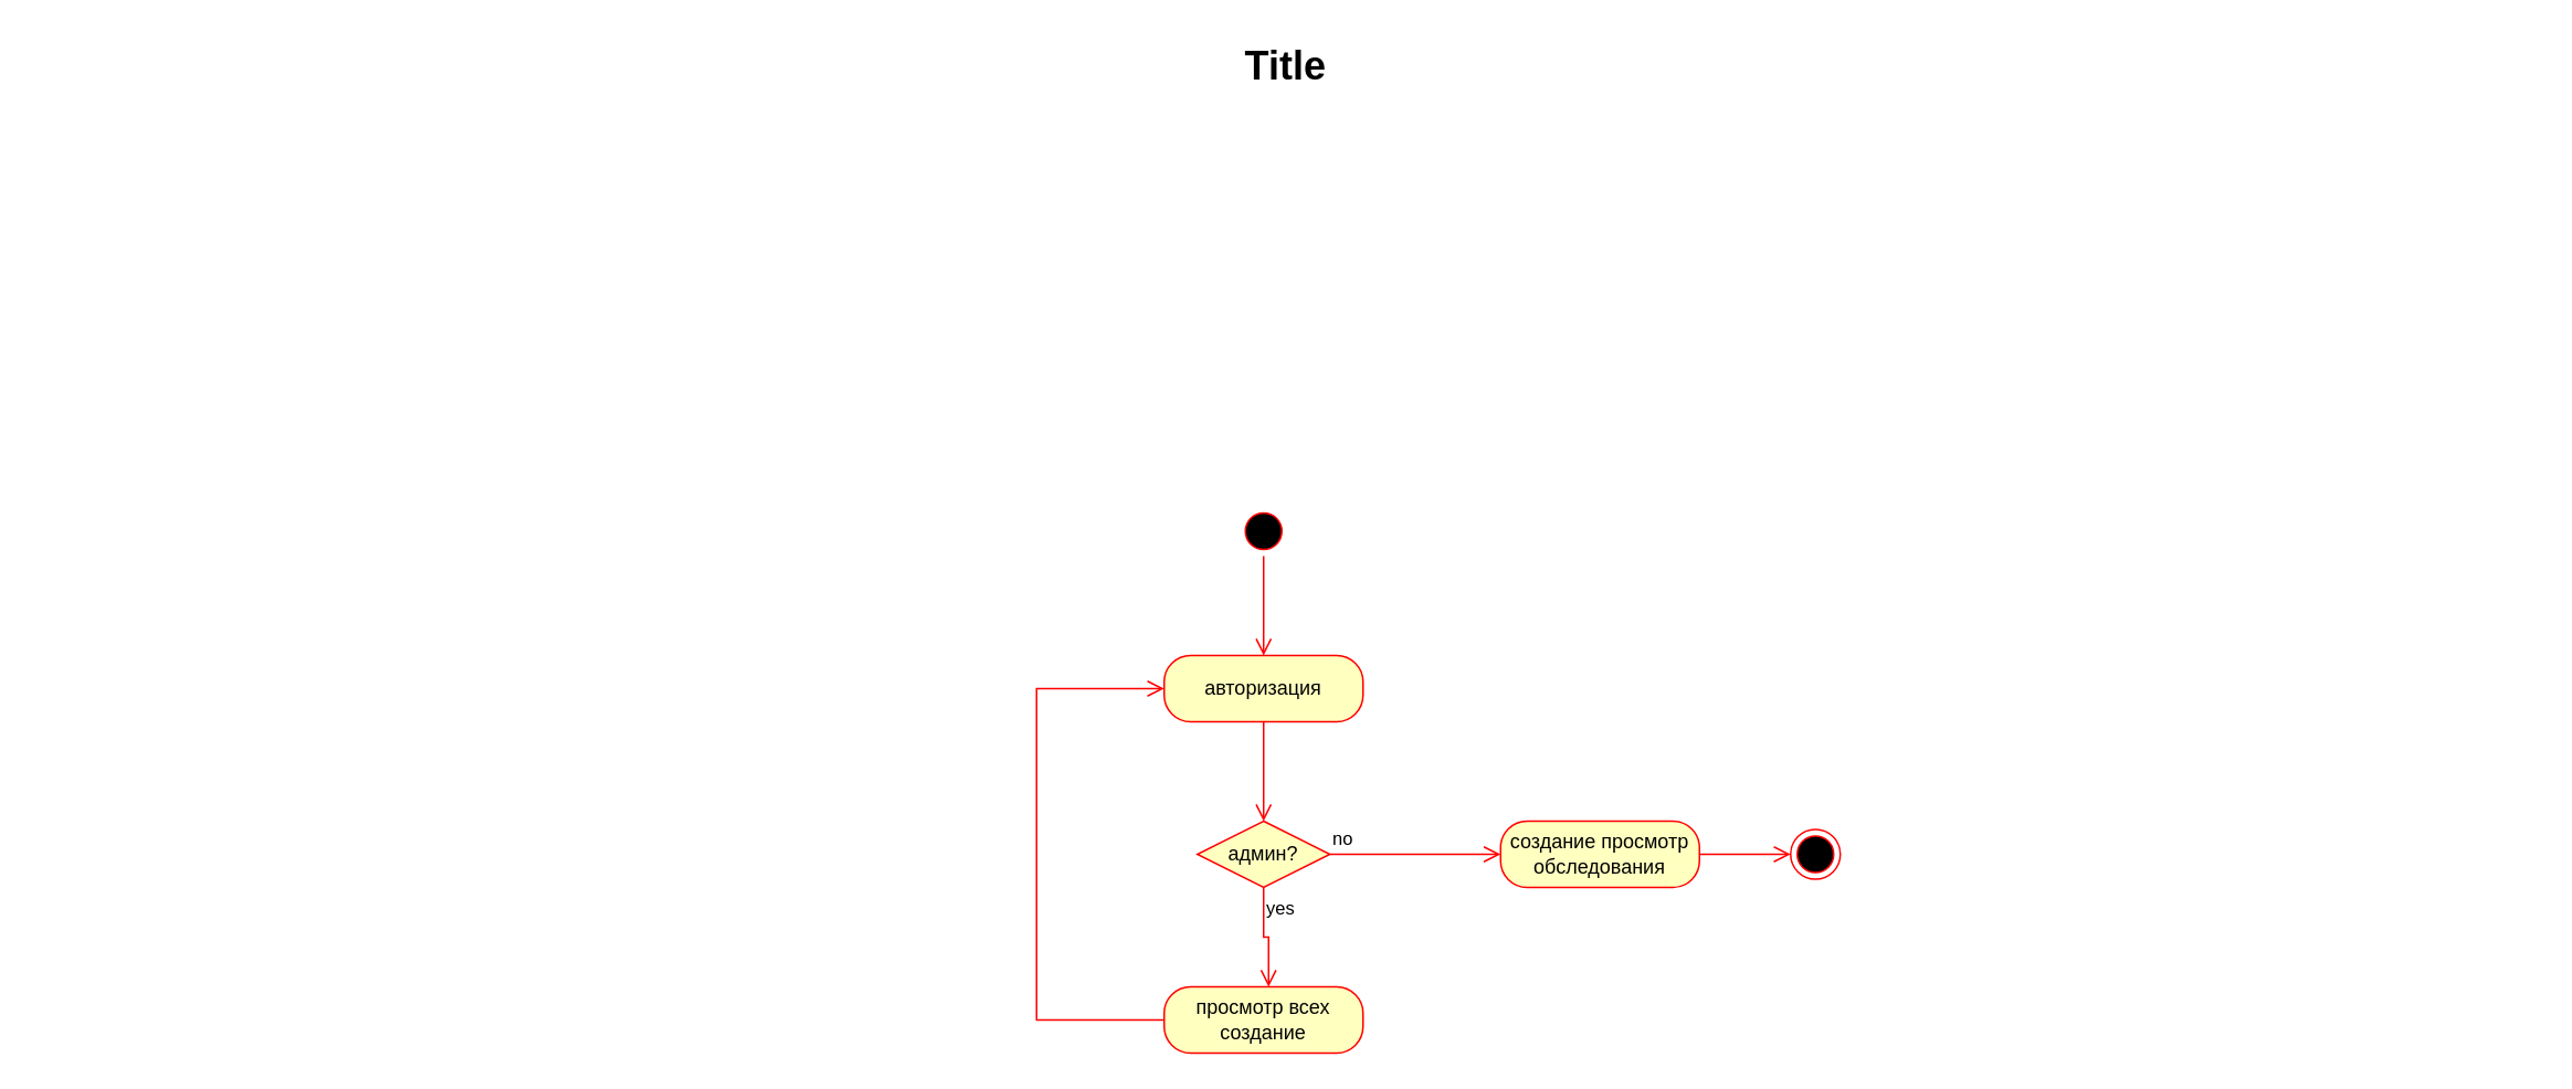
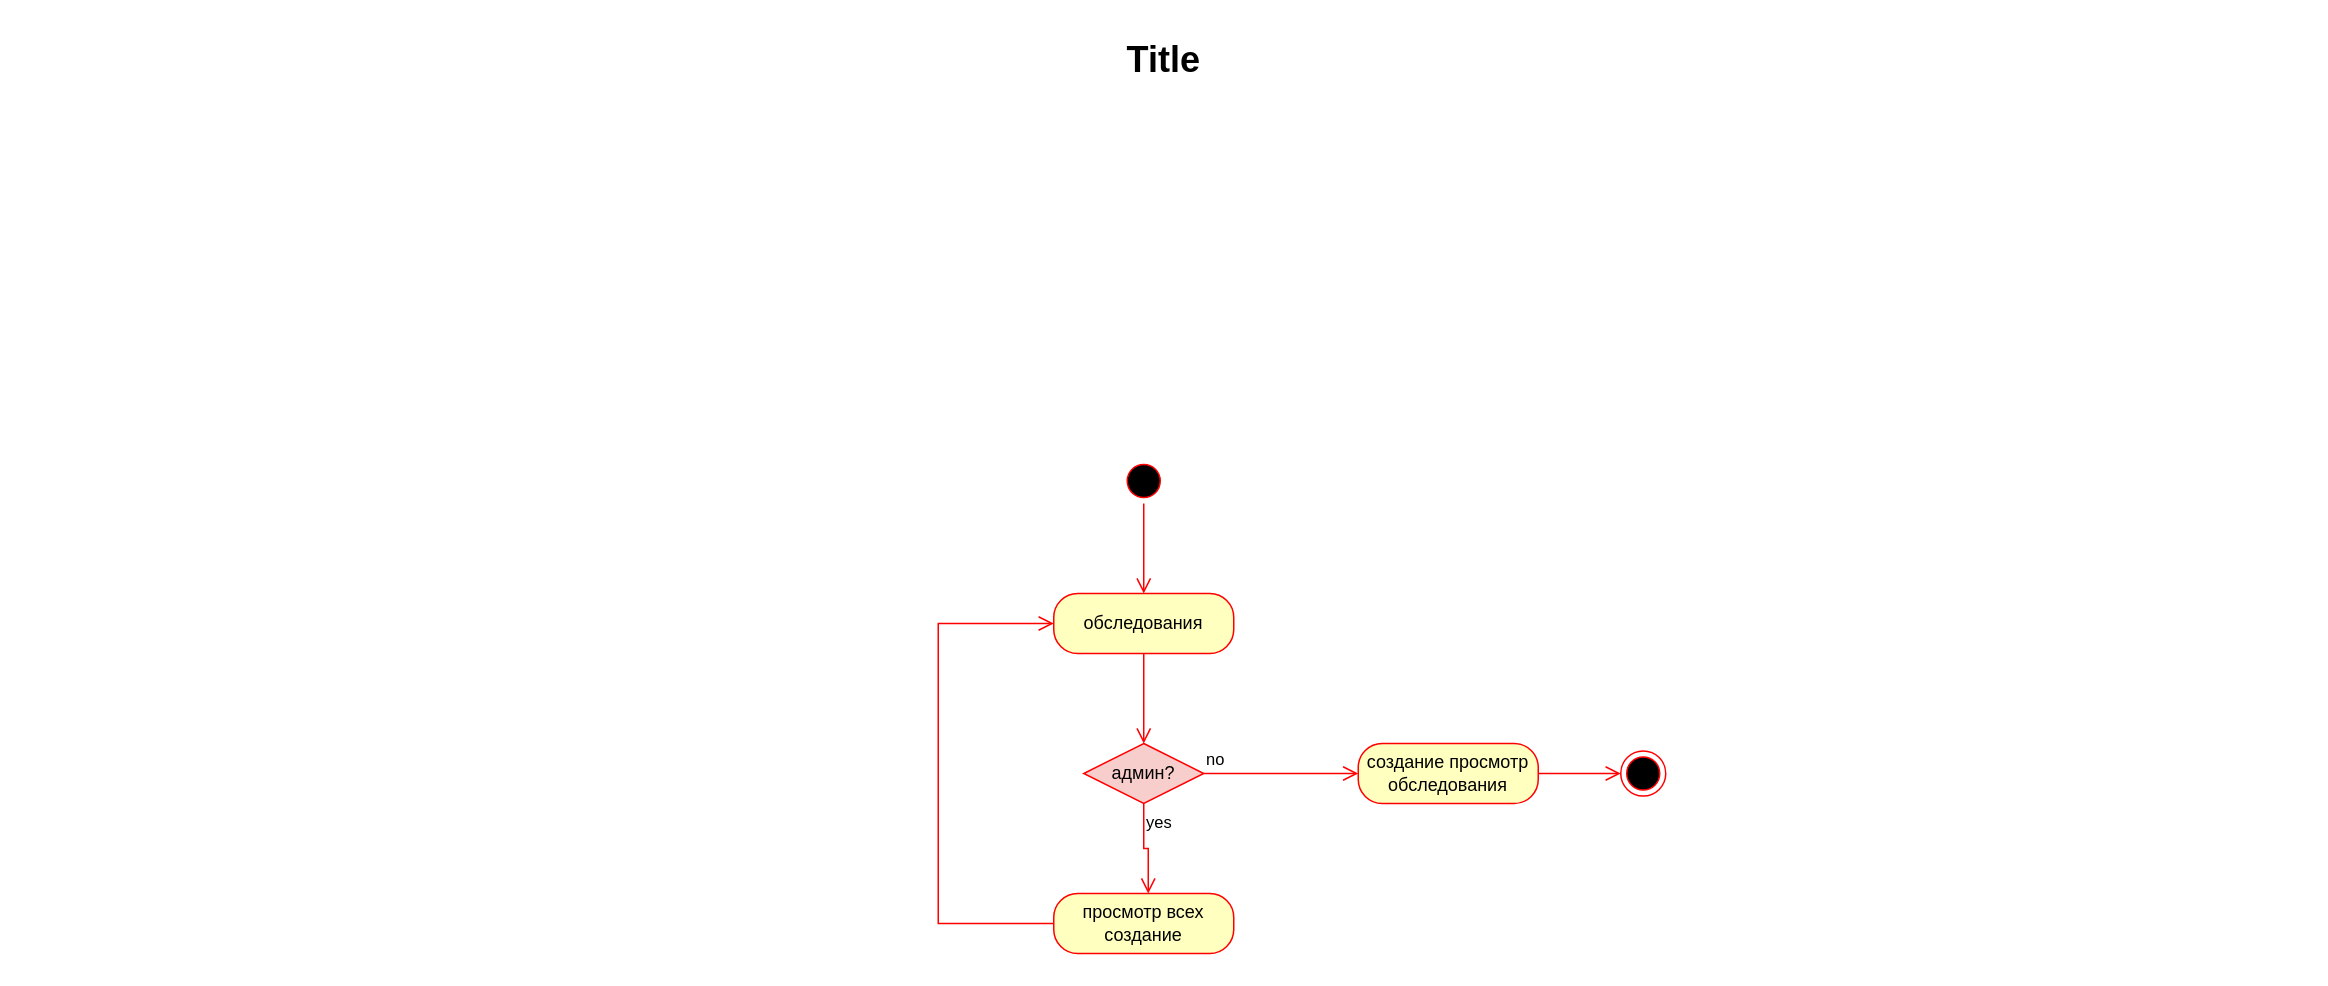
- <mxCell id="5" value="авторизация" style="rounded=1;whiteSpace=wrap;html=1;arcSize=40;fontColor=#000000;fillColor=#ffffc0;strokeColor=#ff0000;" vertex="1" parent="1"><mxGeometry x="702" y="395" width="120" height="40" as="geometry" /></mxCell>
+ <mxCell id="5" value="обследования" style="rounded=1;whiteSpace=wrap;html=1;arcSize=40;fontColor=#000000;fillColor=#ffffc0;strokeColor=#ff0000;" vertex="1" parent="1"><mxGeometry x="702" y="395" width="120" height="40" as="geometry" /></mxCell>
- <mxCell id="7" value="админ?" style="rhombus;whiteSpace=wrap;html=1;fillColor=#ffffc0;strokeColor=#ff0000;" vertex="1" parent="1"><mxGeometry x="722" y="495" width="80" height="40" as="geometry" /></mxCell>
+ <mxCell id="7" value="админ?" style="rhombus;whiteSpace=wrap;html=1;fillColor=#f8cecc;strokeColor=#ff0000;" vertex="1" parent="1"><mxGeometry x="722" y="495" width="80" height="40" as="geometry" /></mxCell>
